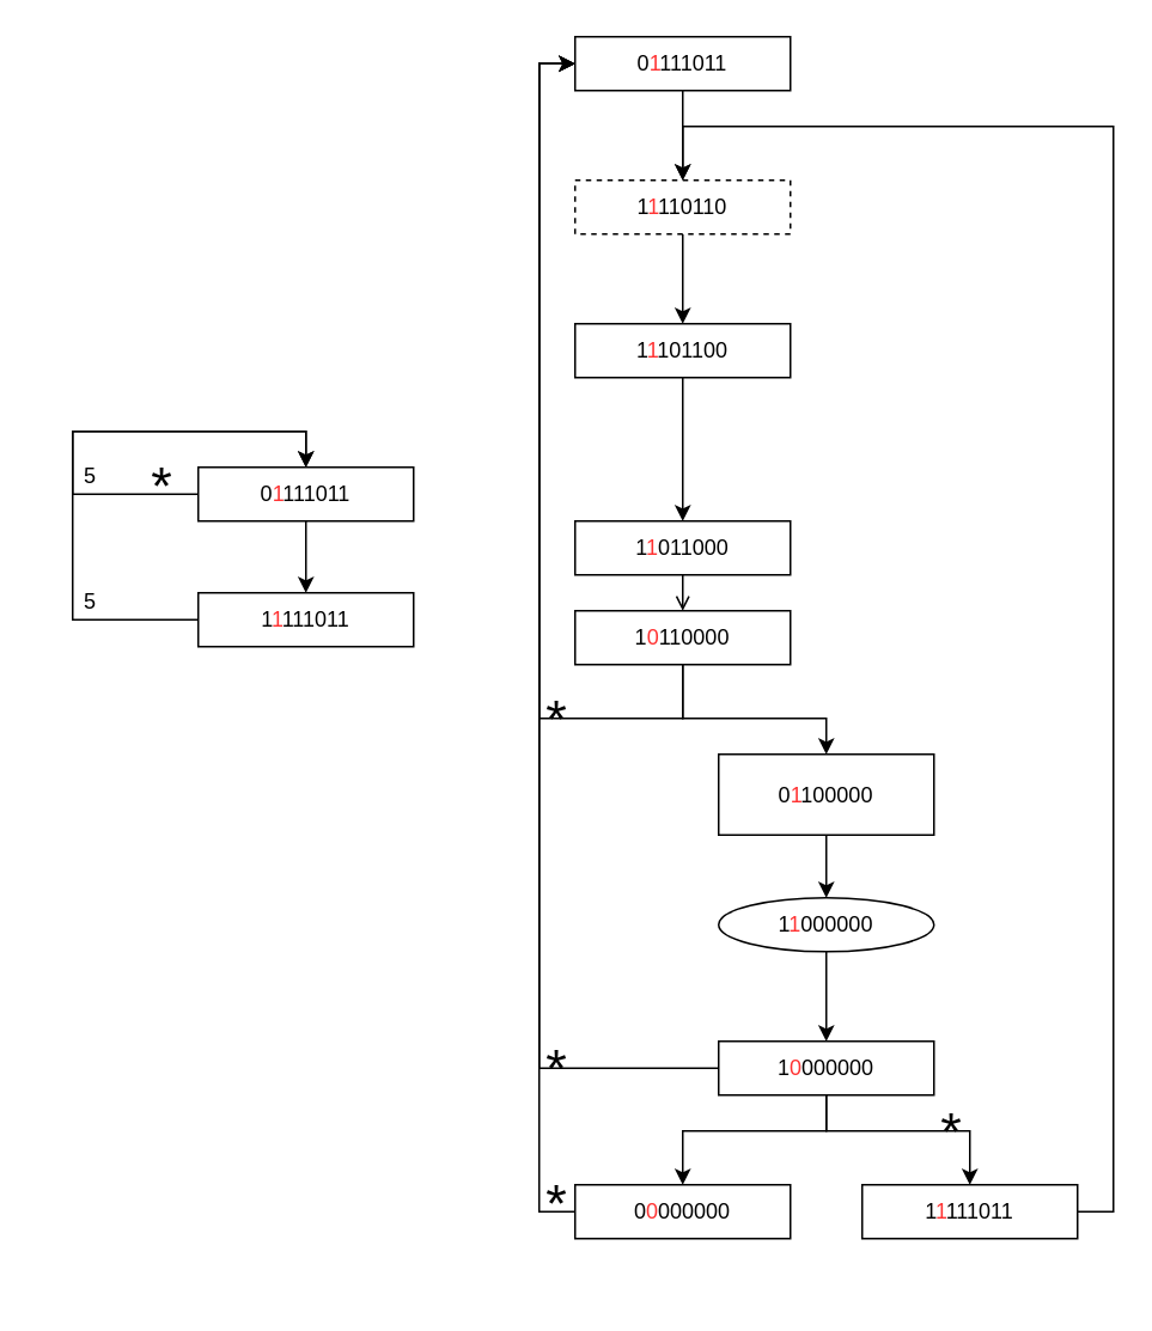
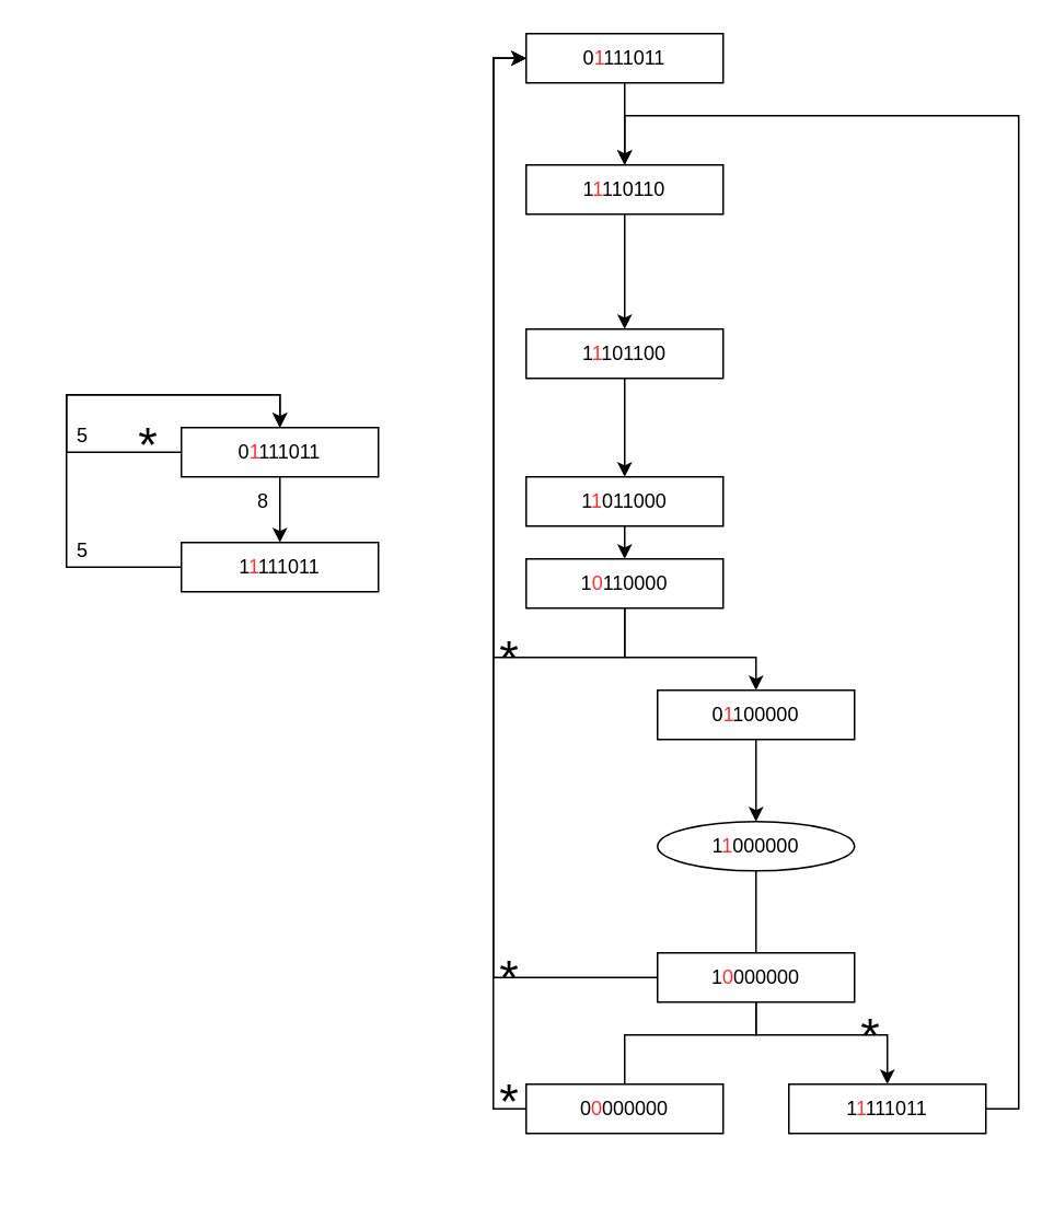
- <mxCell id="5" value="1&lt;font color=&quot;#ff3333&quot;&gt;1&lt;/font&gt;110110" style="rounded=0;whiteSpace=wrap;html=1;dashed=1;" parent="1" vertex="1"><mxGeometry x="320" y="100" width="120" height="30" as="geometry" /></mxCell>
+ <mxCell id="5" value="1&lt;font color=&quot;#ff3333&quot;&gt;1&lt;/font&gt;110110" style="rounded=0;whiteSpace=wrap;html=1;" parent="1" vertex="1"><mxGeometry x="320" y="100" width="120" height="30" as="geometry" /></mxCell>
- <mxCell id="7" value="1&lt;font color=&quot;#ff3333&quot;&gt;1&lt;/font&gt;101100" style="rounded=0;whiteSpace=wrap;html=1;" parent="1" vertex="1"><mxGeometry x="320" y="180" width="120" height="30" as="geometry" /></mxCell>
+ <mxCell id="7" value="1&lt;font color=&quot;#ff3333&quot;&gt;1&lt;/font&gt;101100" style="rounded=0;whiteSpace=wrap;html=1;" parent="1" vertex="1"><mxGeometry x="320" y="200" width="120" height="30" as="geometry" /></mxCell>
+ <mxCell id="37" value="8" style="text;html=1;align=center;verticalAlign=middle;whiteSpace=wrap;rounded=0;" vertex="1" parent="1"><mxGeometry x="130" y="290" width="60" height="30" as="geometry" /></mxCell>
- <mxCell id="8" style="edgeStyle=orthogonalEdgeStyle;rounded=0;orthogonalLoop=1;jettySize=auto;html=1;exitX=0.5;exitY=1;exitDx=0;exitDy=0;entryX=0.5;entryY=0;entryDx=0;entryDy=0;endArrow=open;" parent="1" source="9" target="12" edge="1"><mxGeometry relative="1" as="geometry" /></mxCell>
+ <mxCell id="8" style="edgeStyle=orthogonalEdgeStyle;rounded=0;orthogonalLoop=1;jettySize=auto;html=1;exitX=0.5;exitY=1;exitDx=0;exitDy=0;entryX=0.5;entryY=0;entryDx=0;entryDy=0;" parent="1" source="9" target="12" edge="1"><mxGeometry relative="1" as="geometry" /></mxCell>
- <mxCell id="14" value="0&lt;font color=&quot;#ff3333&quot;&gt;1&lt;/font&gt;100000" style="rounded=0;whiteSpace=wrap;html=1;" parent="1" vertex="1"><mxGeometry x="400" y="420" width="120" height="45" as="geometry" /></mxCell>
+ <mxCell id="14" value="0&lt;font color=&quot;#ff3333&quot;&gt;1&lt;/font&gt;100000" style="rounded=0;whiteSpace=wrap;html=1;" parent="1" vertex="1"><mxGeometry x="400" y="420" width="120" height="30" as="geometry" /></mxCell>
- <mxCell id="15" style="edgeStyle=orthogonalEdgeStyle;rounded=0;orthogonalLoop=1;jettySize=auto;html=1;exitX=0.5;exitY=1;exitDx=0;exitDy=0;entryX=0.5;entryY=0;entryDx=0;entryDy=0;" parent="1" source="16" target="20" edge="1"><mxGeometry relative="1" as="geometry" /></mxCell>
+ <mxCell id="15" style="edgeStyle=orthogonalEdgeStyle;rounded=0;orthogonalLoop=1;jettySize=auto;html=1;exitX=0.5;exitY=1;exitDx=0;exitDy=0;entryX=0.5;entryY=0;entryDx=0;entryDy=0;endArrow=none;" parent="1" source="16" target="20" edge="1"><mxGeometry relative="1" as="geometry" /></mxCell>
- <mxCell id="18" style="edgeStyle=orthogonalEdgeStyle;rounded=0;orthogonalLoop=1;jettySize=auto;html=1;exitX=0.5;exitY=1;exitDx=0;exitDy=0;entryX=0.5;entryY=0;entryDx=0;entryDy=0;" parent="1" source="20" target="22" edge="1"><mxGeometry relative="1" as="geometry"><Array as="points"><mxPoint x="460" y="630" /><mxPoint x="380" y="630" /></Array></mxGeometry></mxCell>
+ <mxCell id="18" style="edgeStyle=orthogonalEdgeStyle;rounded=0;orthogonalLoop=1;jettySize=auto;html=1;exitX=0.5;exitY=1;exitDx=0;exitDy=0;entryX=0.5;entryY=0;entryDx=0;entryDy=0;endArrow=none;" parent="1" source="20" target="22" edge="1"><mxGeometry relative="1" as="geometry"><Array as="points"><mxPoint x="460" y="630" /><mxPoint x="380" y="630" /></Array></mxGeometry></mxCell>
